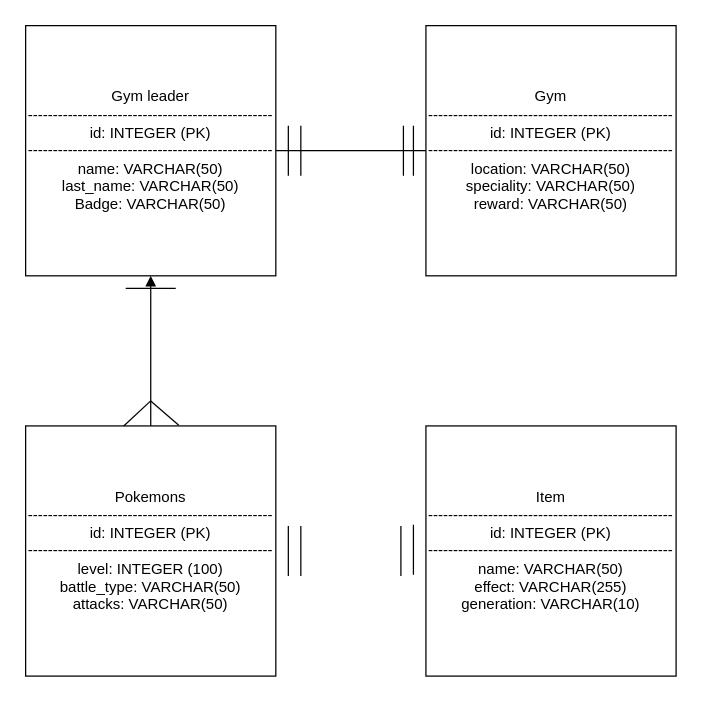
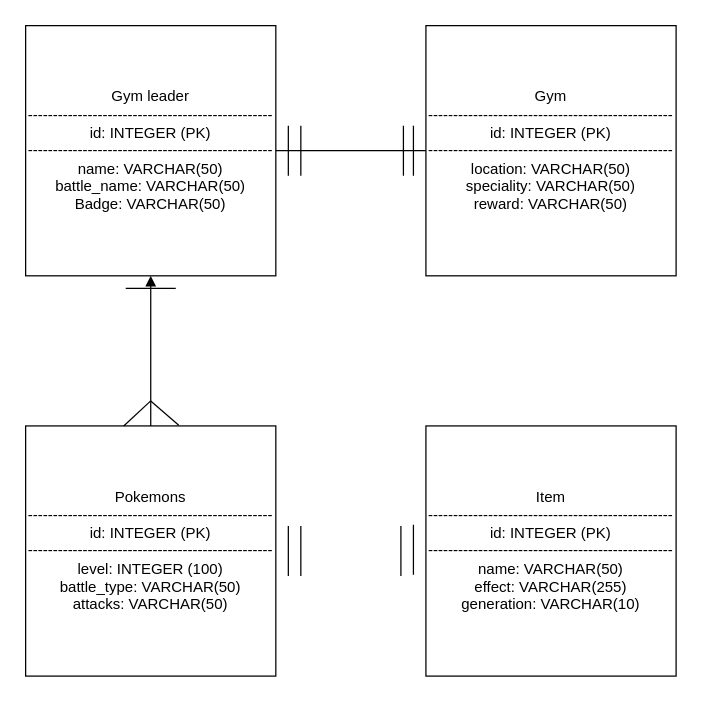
- <mxCell id="2" value="Gym leader&lt;br&gt;-------------------------------------------------&lt;br&gt;id: INTEGER (PK)&lt;br&gt;-------------------------------------------------&lt;br&gt;name: VARCHAR(50)&lt;br&gt;last_name: VARCHAR(50)&lt;br&gt;Badge: VARCHAR(50)" style="whiteSpace=wrap;html=1;aspect=fixed;" vertex="1" parent="1"><mxGeometry x="20" y="20" width="200" height="200" as="geometry" /></mxCell>
+ <mxCell id="2" value="Gym leader&lt;br&gt;-------------------------------------------------&lt;br&gt;id: INTEGER (PK)&lt;br&gt;-------------------------------------------------&lt;br&gt;name: VARCHAR(50)&lt;br&gt;battle_name: VARCHAR(50)&lt;br&gt;Badge: VARCHAR(50)" style="whiteSpace=wrap;html=1;aspect=fixed;" vertex="1" parent="1"><mxGeometry x="20" y="20" width="200" height="200" as="geometry" /></mxCell>
